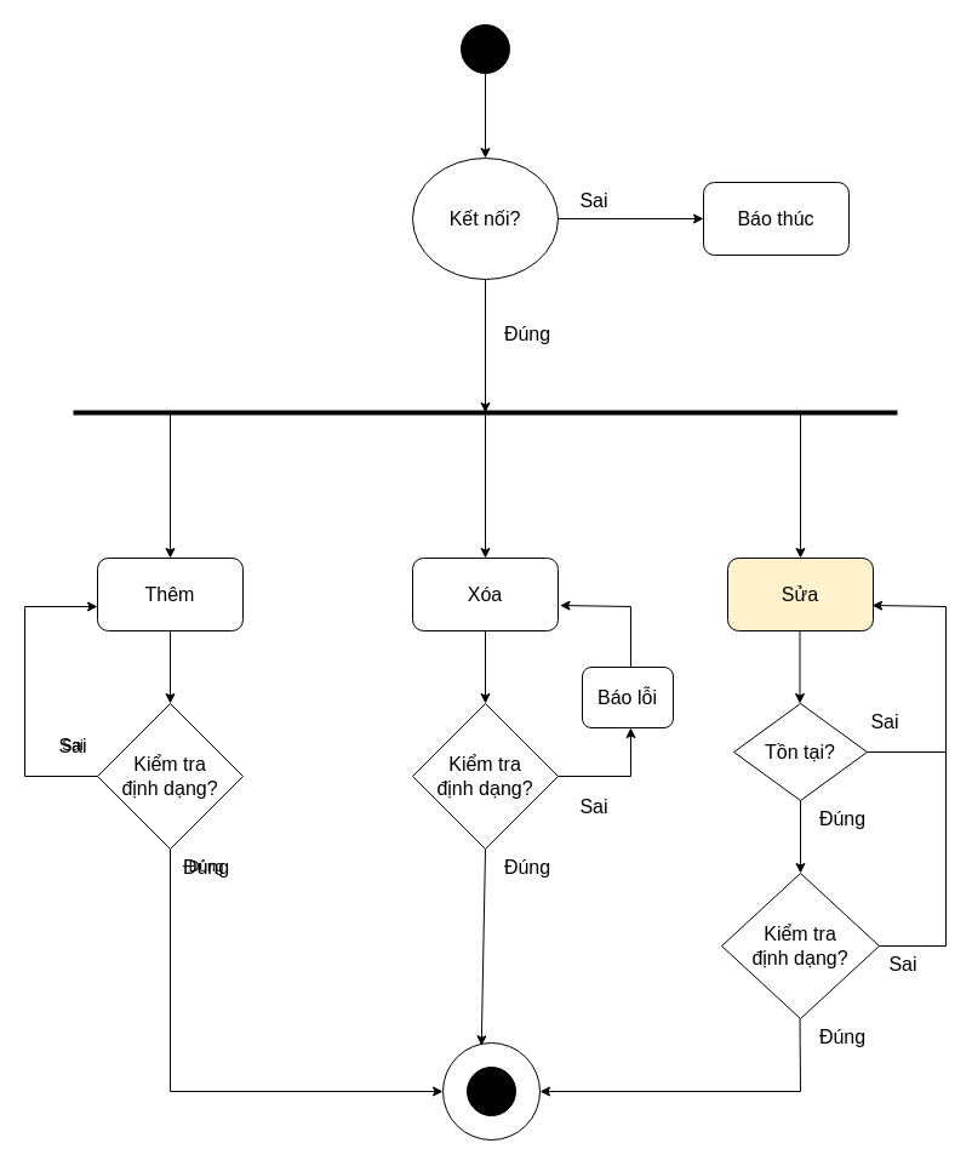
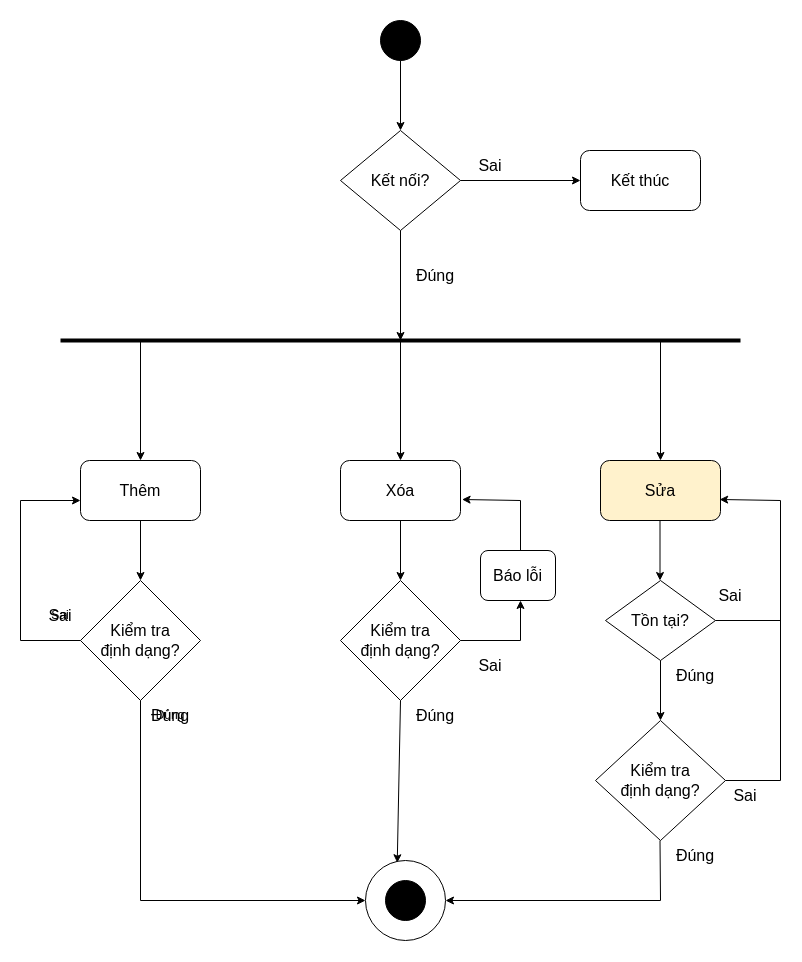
- <mxCell id="4" value="Kết nối?" style="ellipse;whiteSpace=wrap;html=1;fontSize=16;" parent="1" vertex="1"><mxGeometry x="340" y="130" width="120" height="100" as="geometry" /></mxCell>
+ <mxCell id="4" value="Kết nối?" style="rhombus;whiteSpace=wrap;html=1;fontSize=16;" parent="1" vertex="1"><mxGeometry x="340" y="130" width="120" height="100" as="geometry" /></mxCell>
- <mxCell id="52" value="Báo thúc" style="rounded=1;whiteSpace=wrap;html=1;fontSize=16;" vertex="1" parent="1"><mxGeometry x="580" y="150" width="120" height="60" as="geometry" /></mxCell>
+ <mxCell id="52" value="Kết thúc" style="rounded=1;whiteSpace=wrap;html=1;fontSize=16;" vertex="1" parent="1"><mxGeometry x="580" y="150" width="120" height="60" as="geometry" /></mxCell>
